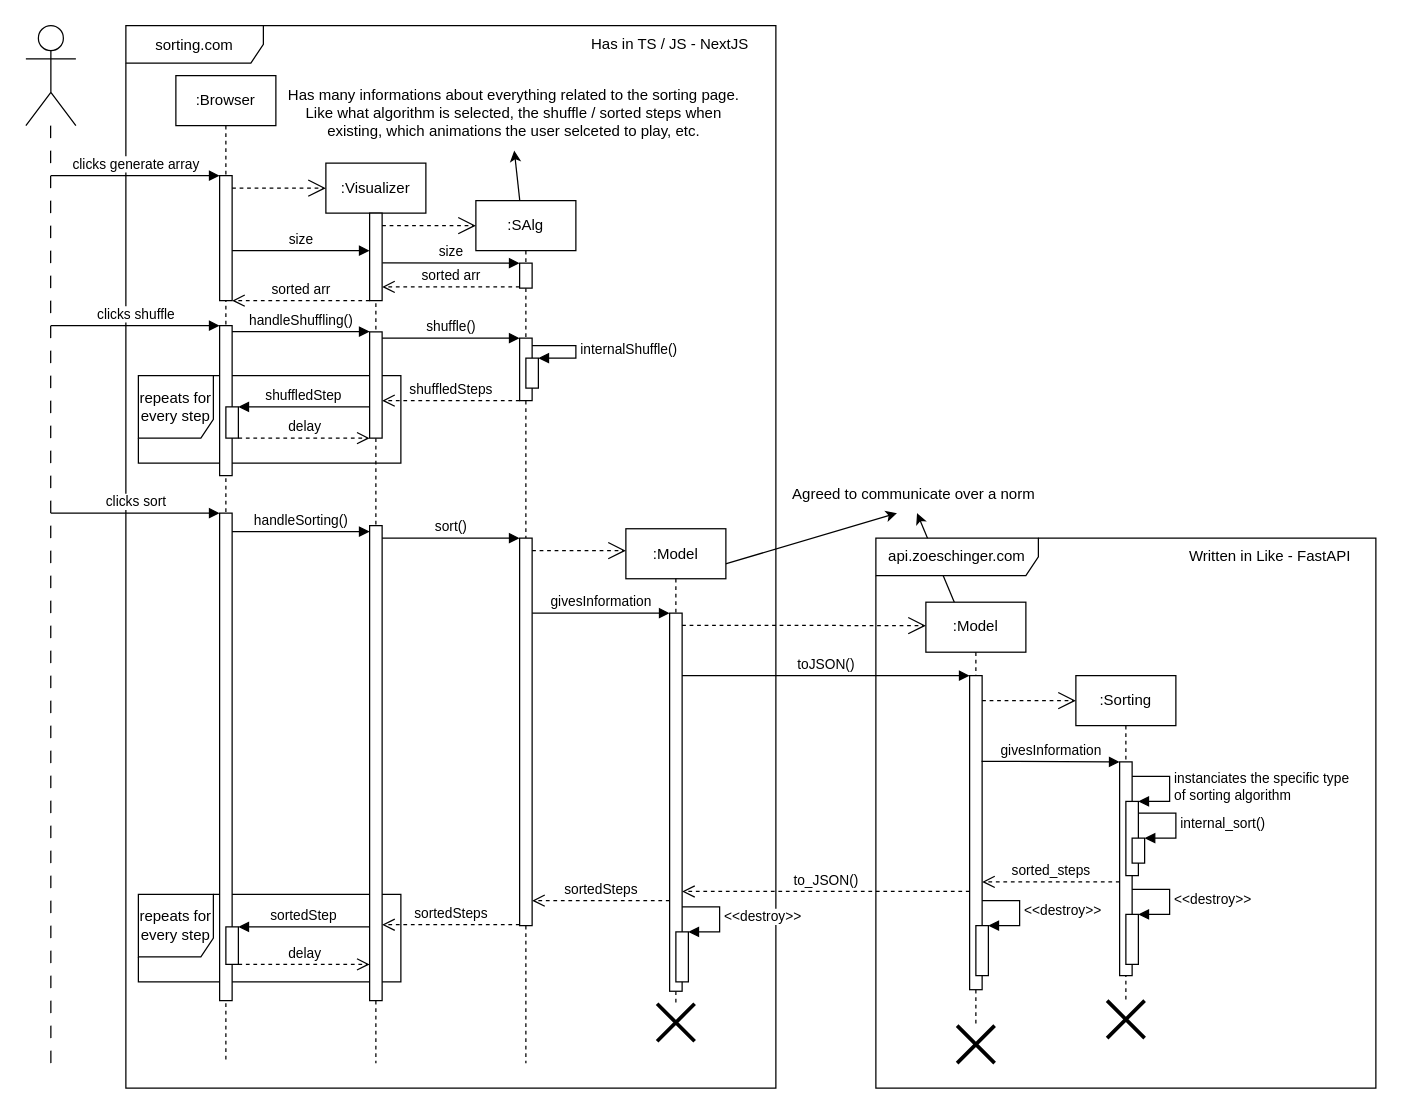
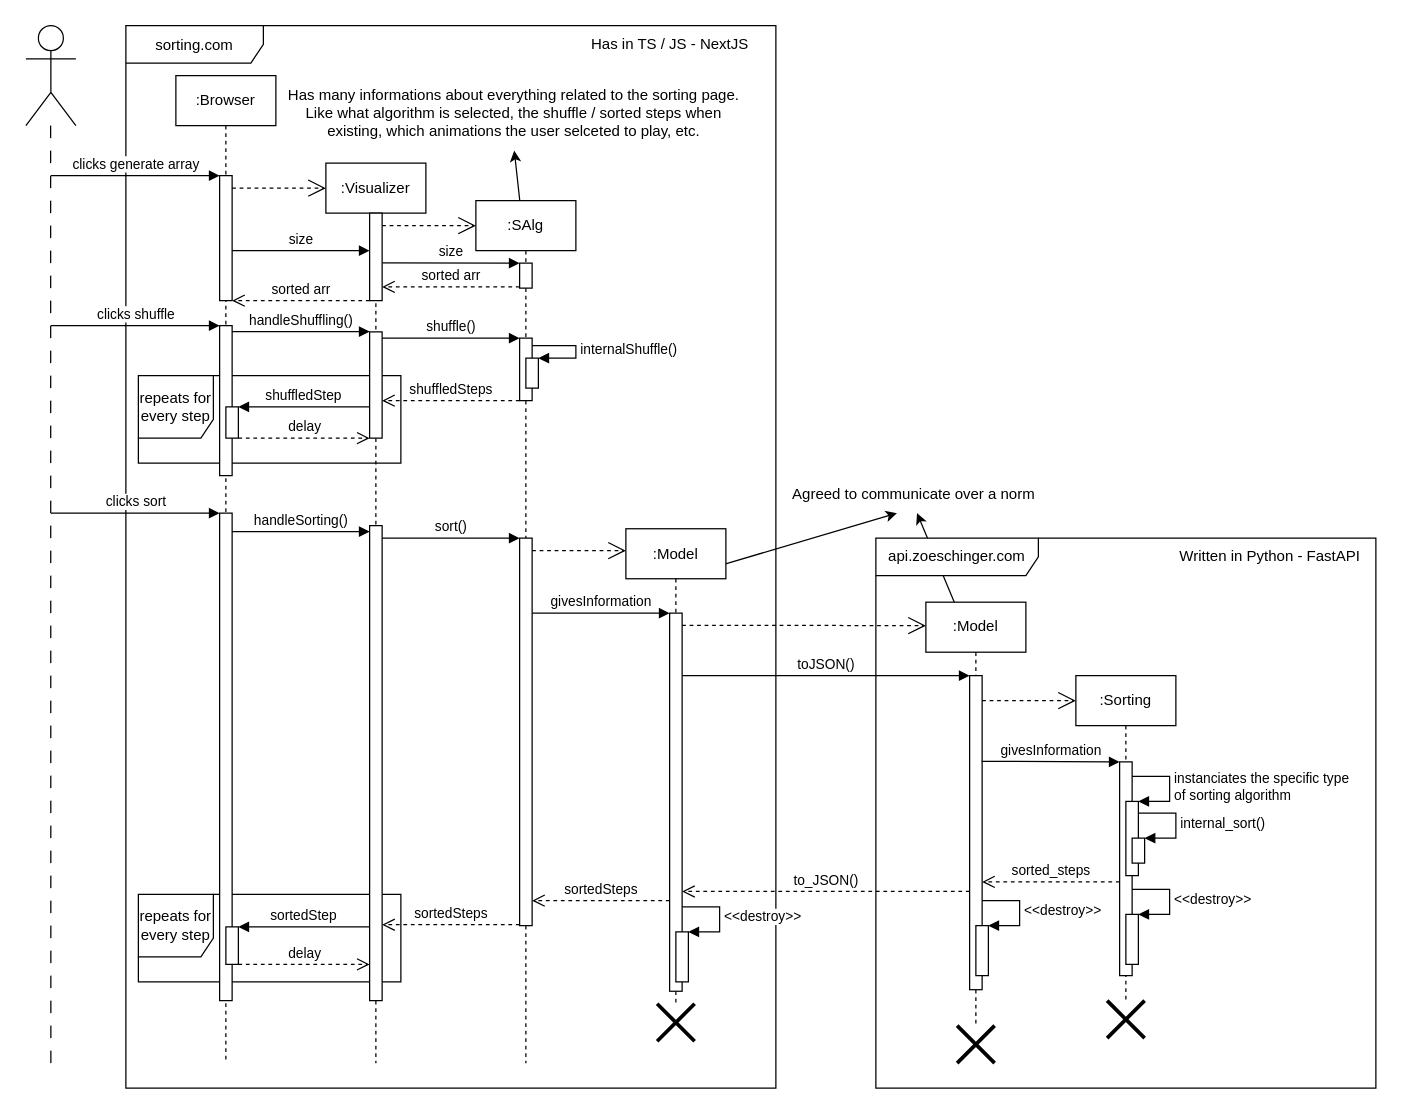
- <mxCell id="76" value="Written in Like - FastAPI" style="text;html=1;align=center;verticalAlign=middle;resizable=0;points=[];autosize=1;strokeColor=none;fillColor=none;" vertex="1" parent="1"><mxGeometry x="930" y="430" width="170" height="30" as="geometry" /></mxCell>
+ <mxCell id="76" value="Written in Python - FastAPI" style="text;html=1;align=center;verticalAlign=middle;resizable=0;points=[];autosize=1;strokeColor=none;fillColor=none;" vertex="1" parent="1"><mxGeometry x="930" y="430" width="170" height="30" as="geometry" /></mxCell>
